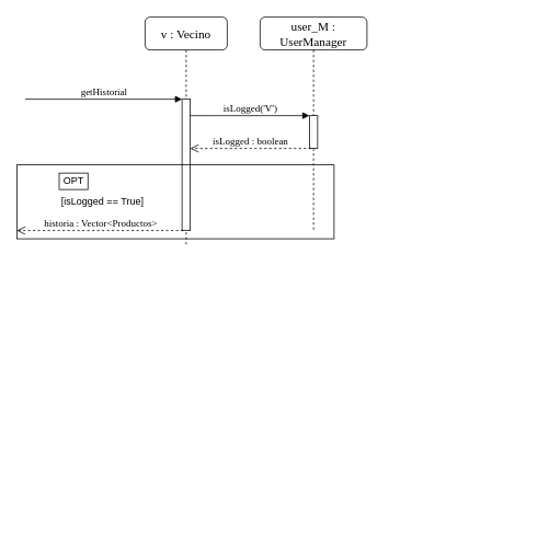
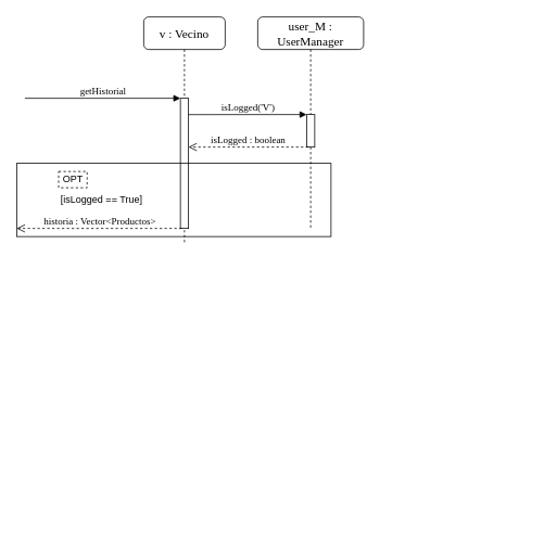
- <mxCell id="10" value="OPT" style="rounded=0;whiteSpace=wrap;html=1;fillColor=none;" vertex="1" parent="1"><mxGeometry x="71.5" y="210" width="35" height="20" as="geometry" /></mxCell>
+ <mxCell id="10" value="OPT" style="rounded=0;whiteSpace=wrap;html=1;fillColor=none;dashed=1;" vertex="1" parent="1"><mxGeometry x="71.5" y="210" width="35" height="20" as="geometry" /></mxCell>
